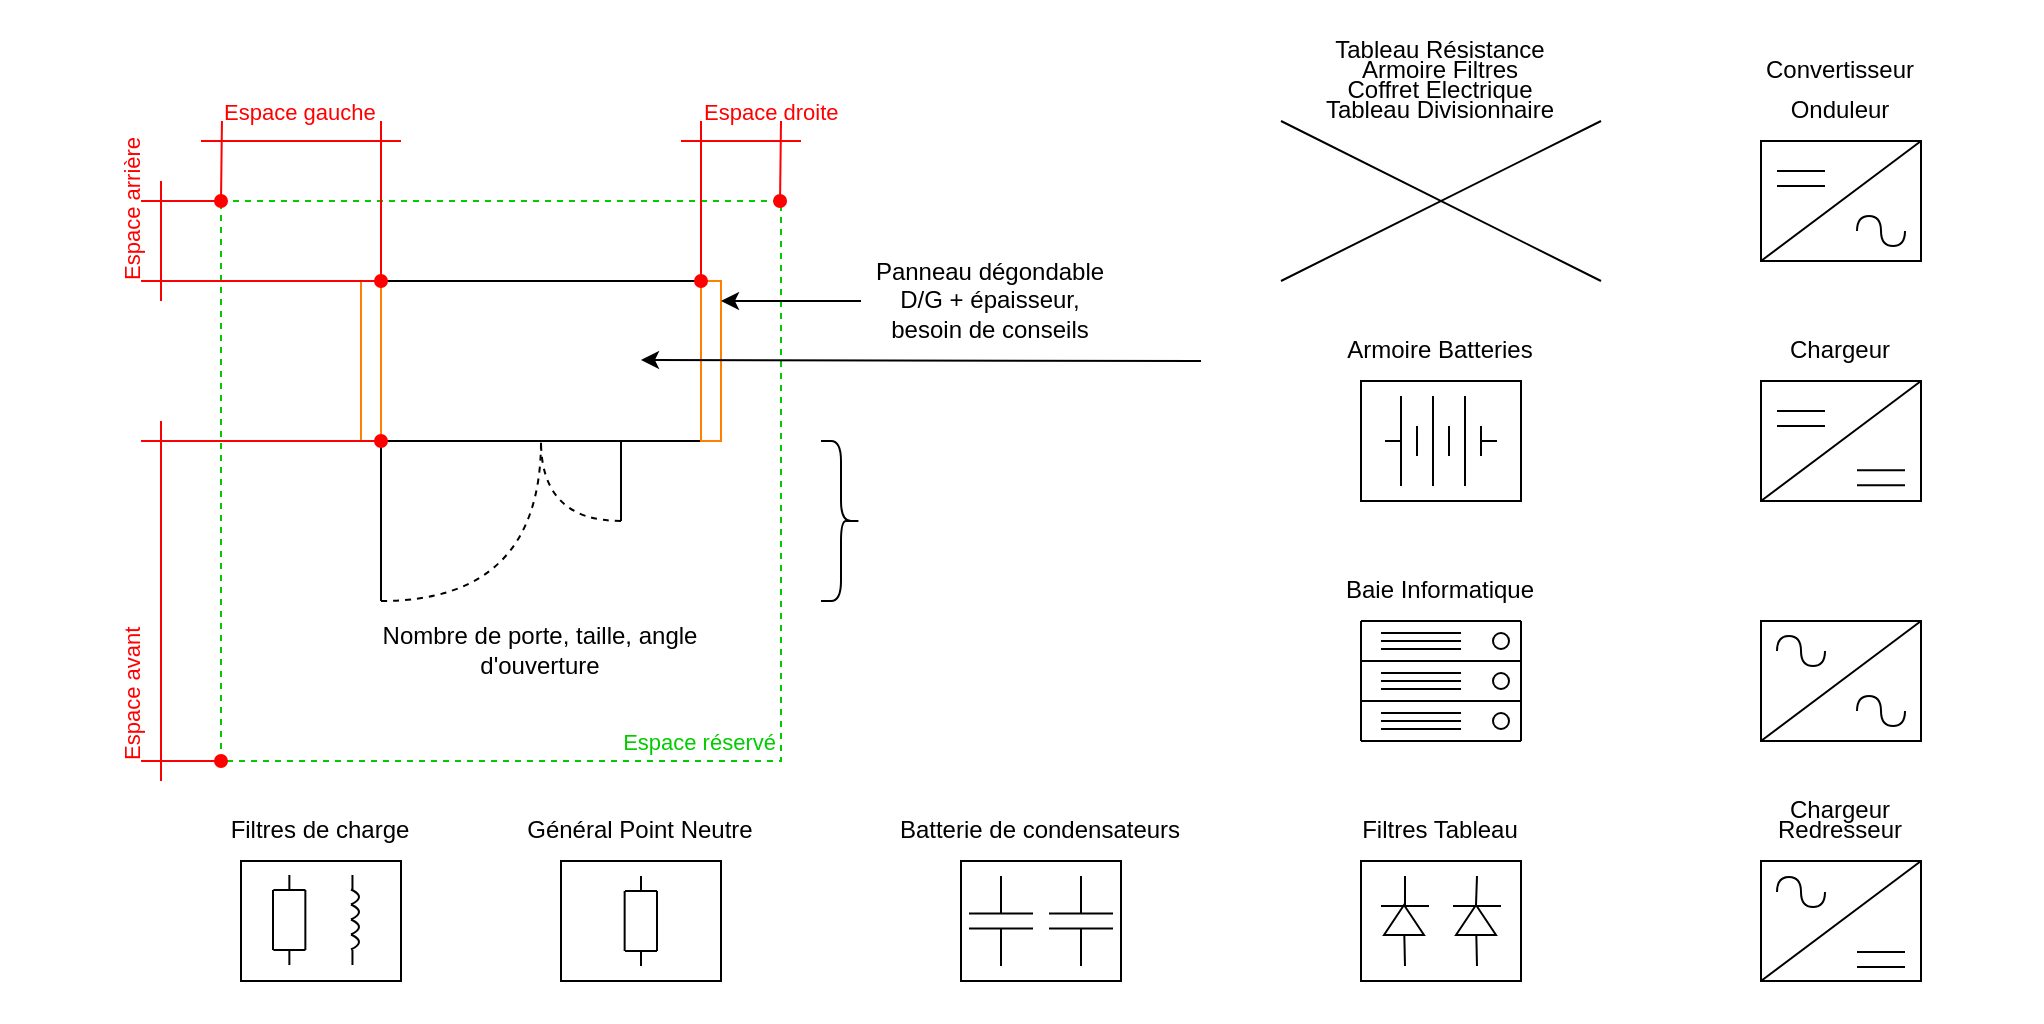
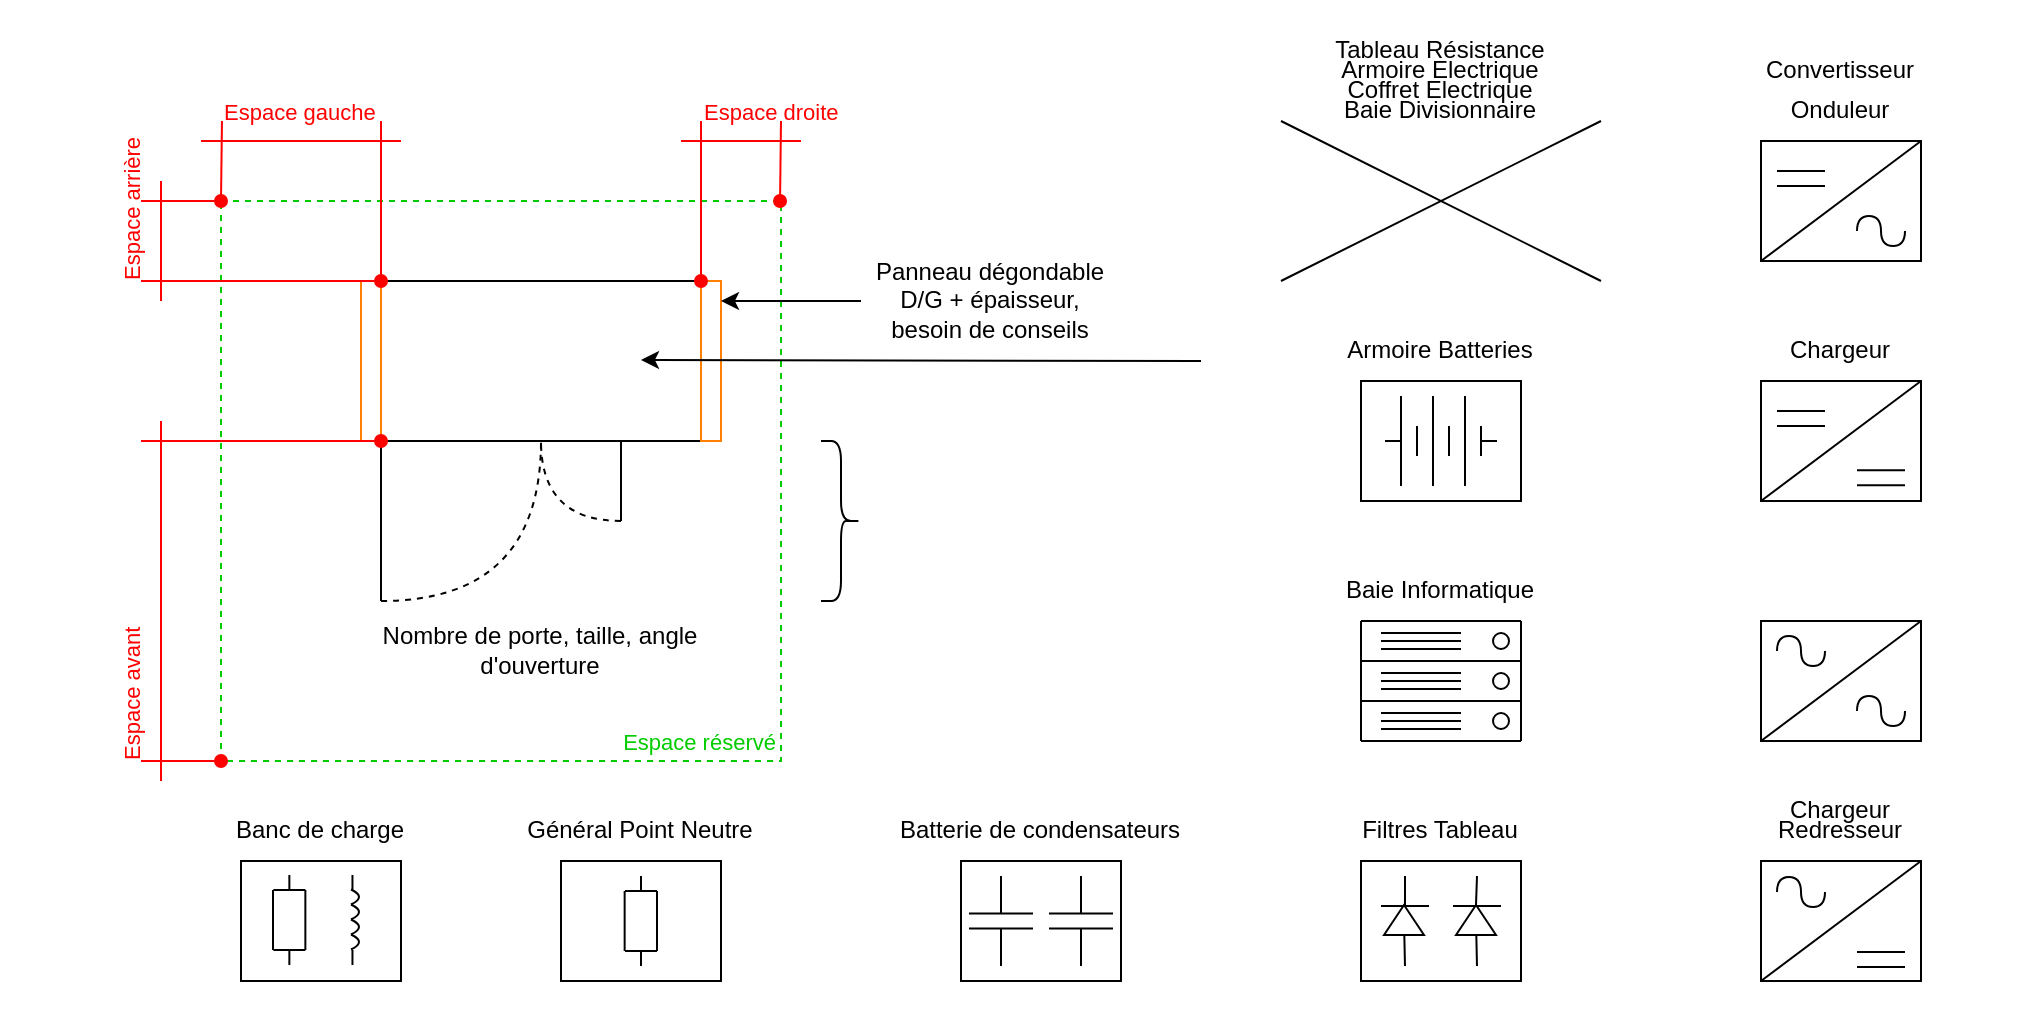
- <mxCell id="35" value="Armoire Filtres" style="text;html=1;strokeColor=none;fillColor=none;align=center;verticalAlign=middle;whiteSpace=wrap;rounded=0;" vertex="1" parent="1"><mxGeometry x="640" y="30" width="160" height="10" as="geometry" /></mxCell>
+ <mxCell id="35" value="Armoire Electrique" style="text;html=1;strokeColor=none;fillColor=none;align=center;verticalAlign=middle;whiteSpace=wrap;rounded=0;" vertex="1" parent="1"><mxGeometry x="640" y="30" width="160" height="10" as="geometry" /></mxCell>
- <mxCell id="45" value="Tableau Divisionnaire" style="text;html=1;strokeColor=none;fillColor=none;align=center;verticalAlign=middle;whiteSpace=wrap;rounded=0;" vertex="1" parent="1"><mxGeometry x="640" y="50" width="160" height="10" as="geometry" /></mxCell>
+ <mxCell id="45" value="Baie Divisionnaire" style="text;html=1;strokeColor=none;fillColor=none;align=center;verticalAlign=middle;whiteSpace=wrap;rounded=0;" vertex="1" parent="1"><mxGeometry x="640" y="50" width="160" height="10" as="geometry" /></mxCell>
- <mxCell id="36" value="Filtres de charge" style="text;html=1;strokeColor=none;fillColor=none;align=center;verticalAlign=middle;whiteSpace=wrap;rounded=0;" vertex="1" parent="1"><mxGeometry x="80" y="410" width="160" height="10" as="geometry" /></mxCell>
+ <mxCell id="36" value="Banc de charge" style="text;html=1;strokeColor=none;fillColor=none;align=center;verticalAlign=middle;whiteSpace=wrap;rounded=0;" vertex="1" parent="1"><mxGeometry x="80" y="410" width="160" height="10" as="geometry" /></mxCell>
